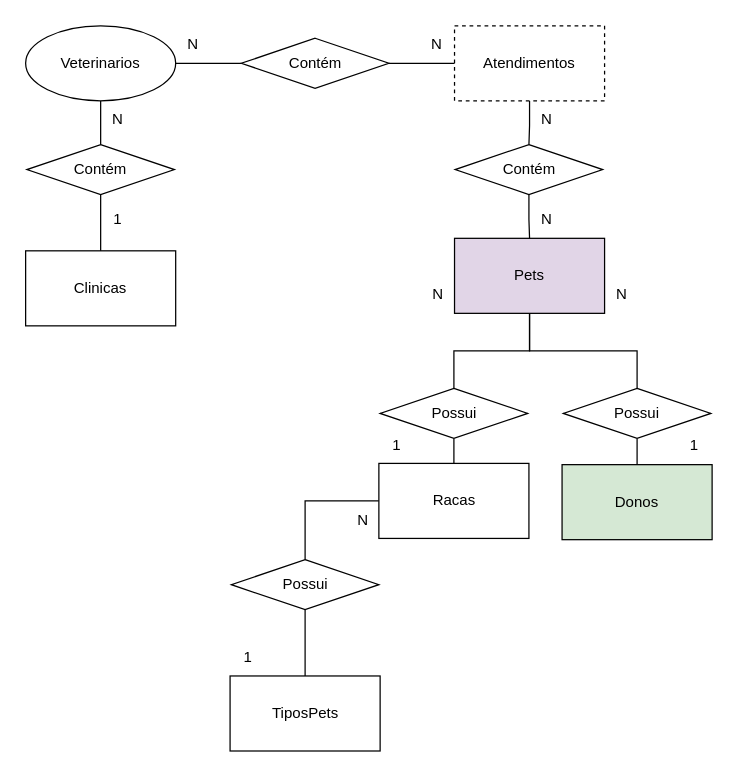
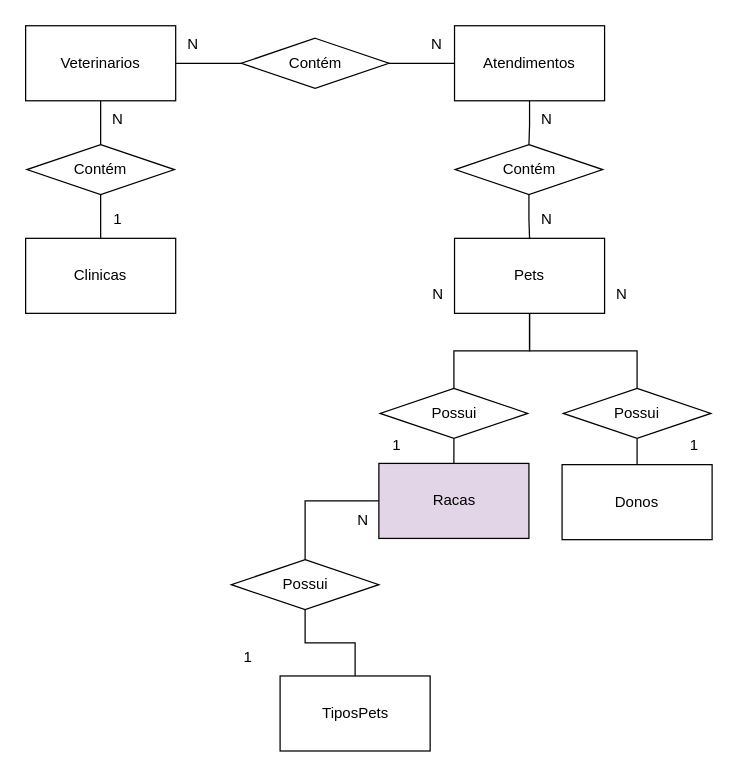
- <mxCell id="12" value="Veterinarios" style="ellipse;whiteSpace=wrap;html=1;" vertex="1" parent="1"><mxGeometry x="20" y="20" width="120" height="60" as="geometry" /></mxCell>
+ <mxCell id="12" value="Veterinarios" style="rounded=0;whiteSpace=wrap;html=1;" vertex="1" parent="1"><mxGeometry x="20" y="20" width="120" height="60" as="geometry" /></mxCell>
- <mxCell id="14" value="Atendimentos" style="rounded=0;whiteSpace=wrap;html=1;dashed=1;" vertex="1" parent="1"><mxGeometry x="363" y="20" width="120" height="60" as="geometry" /></mxCell>
+ <mxCell id="14" value="Atendimentos" style="rounded=0;whiteSpace=wrap;html=1;" vertex="1" parent="1"><mxGeometry x="363" y="20" width="120" height="60" as="geometry" /></mxCell>
- <mxCell id="5" value="Pets" style="rounded=0;whiteSpace=wrap;html=1;fillColor=#e1d5e7;" vertex="1" parent="1"><mxGeometry x="363" y="190" width="120" height="60" as="geometry" /></mxCell>
+ <mxCell id="5" value="Pets" style="rounded=0;whiteSpace=wrap;html=1;" vertex="1" parent="1"><mxGeometry x="363" y="190" width="120" height="60" as="geometry" /></mxCell>
- <mxCell id="2" value="Clinicas" style="rounded=0;whiteSpace=wrap;html=1;" vertex="1" parent="1"><mxGeometry x="20" y="200" width="120" height="60" as="geometry" /></mxCell>
+ <mxCell id="2" value="Clinicas" style="rounded=0;whiteSpace=wrap;html=1;" vertex="1" parent="1"><mxGeometry x="20" y="190" width="120" height="60" as="geometry" /></mxCell>
- <mxCell id="8" value="&lt;div&gt;Racas&lt;/div&gt;" style="rounded=0;whiteSpace=wrap;html=1;" vertex="1" parent="1"><mxGeometry x="302.5" y="370" width="120" height="60" as="geometry" /></mxCell>
+ <mxCell id="8" value="&lt;div&gt;Racas&lt;/div&gt;" style="rounded=0;whiteSpace=wrap;html=1;fillColor=#e1d5e7;" vertex="1" parent="1"><mxGeometry x="302.5" y="370" width="120" height="60" as="geometry" /></mxCell>
- <mxCell id="9" value="Donos" style="rounded=0;whiteSpace=wrap;html=1;fillColor=#d5e8d4;" vertex="1" parent="1"><mxGeometry x="449" y="371" width="120" height="60" as="geometry" /></mxCell>
+ <mxCell id="9" value="Donos" style="rounded=0;whiteSpace=wrap;html=1;" vertex="1" parent="1"><mxGeometry x="449" y="371" width="120" height="60" as="geometry" /></mxCell>
- <mxCell id="6" value="TiposPets" style="rounded=0;whiteSpace=wrap;html=1;" vertex="1" parent="1"><mxGeometry x="183.5" y="540" width="120" height="60" as="geometry" /></mxCell>
+ <mxCell id="6" value="TiposPets" style="rounded=0;whiteSpace=wrap;html=1;" vertex="1" parent="1"><mxGeometry x="223.5" y="540" width="120" height="60" as="geometry" /></mxCell>
